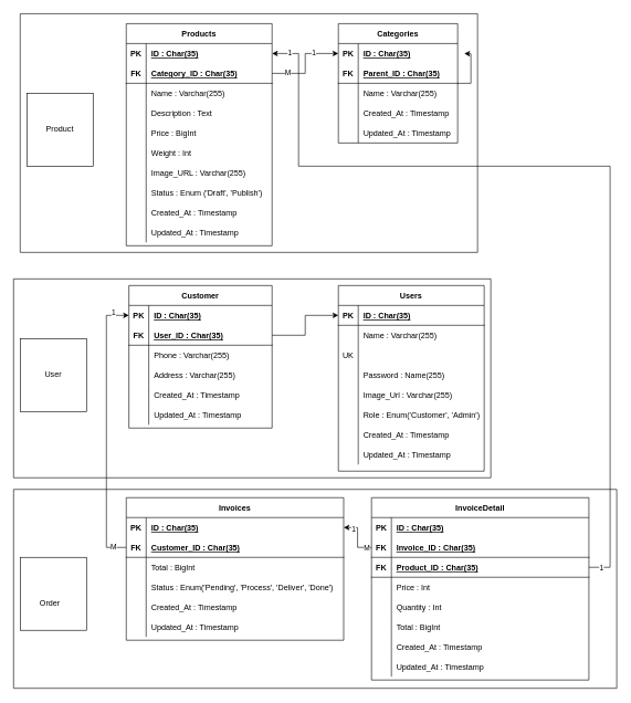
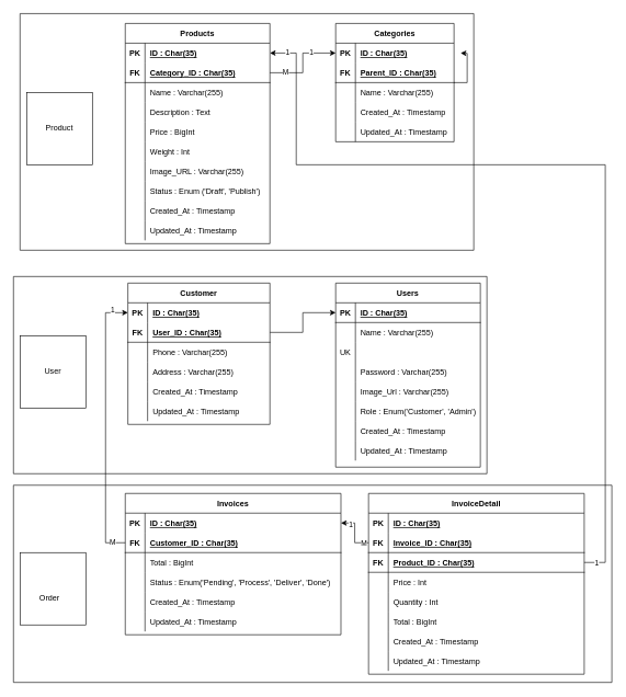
- <mxCell id="71" value="Password : Name(255)" style="shape=partialRectangle;connectable=0;fillColor=none;top=0;left=0;bottom=0;right=0;align=left;spacingLeft=6;overflow=hidden;" parent="69" vertex="1"><mxGeometry x="30" width="190" height="30" as="geometry"><mxRectangle width="190" height="30" as="alternateBounds" /></mxGeometry></mxCell>
+ <mxCell id="71" value="Password : Varchar(255)" style="shape=partialRectangle;connectable=0;fillColor=none;top=0;left=0;bottom=0;right=0;align=left;spacingLeft=6;overflow=hidden;" parent="69" vertex="1"><mxGeometry x="30" width="190" height="30" as="geometry"><mxRectangle width="190" height="30" as="alternateBounds" /></mxGeometry></mxCell>
